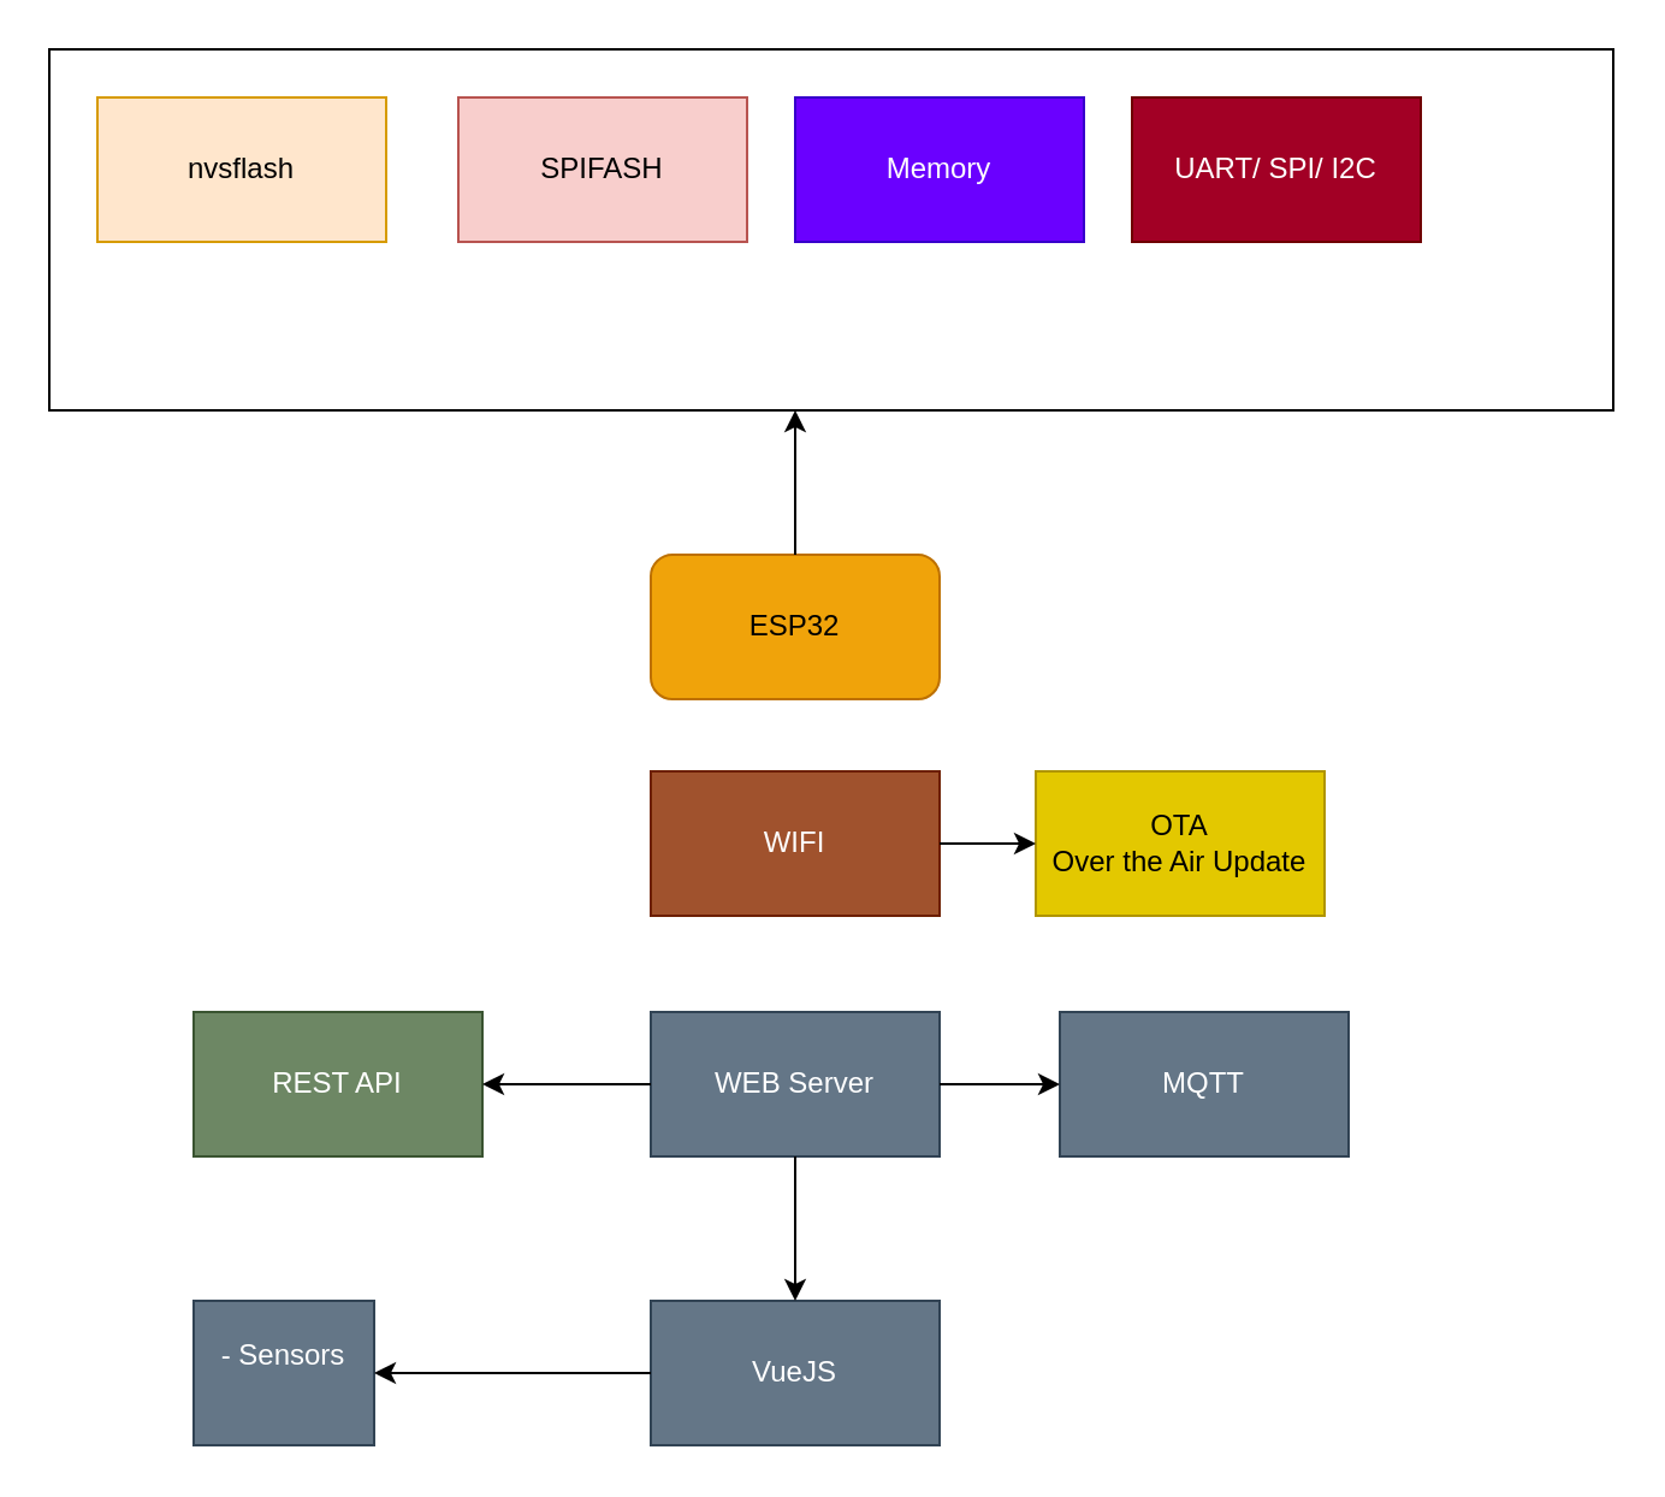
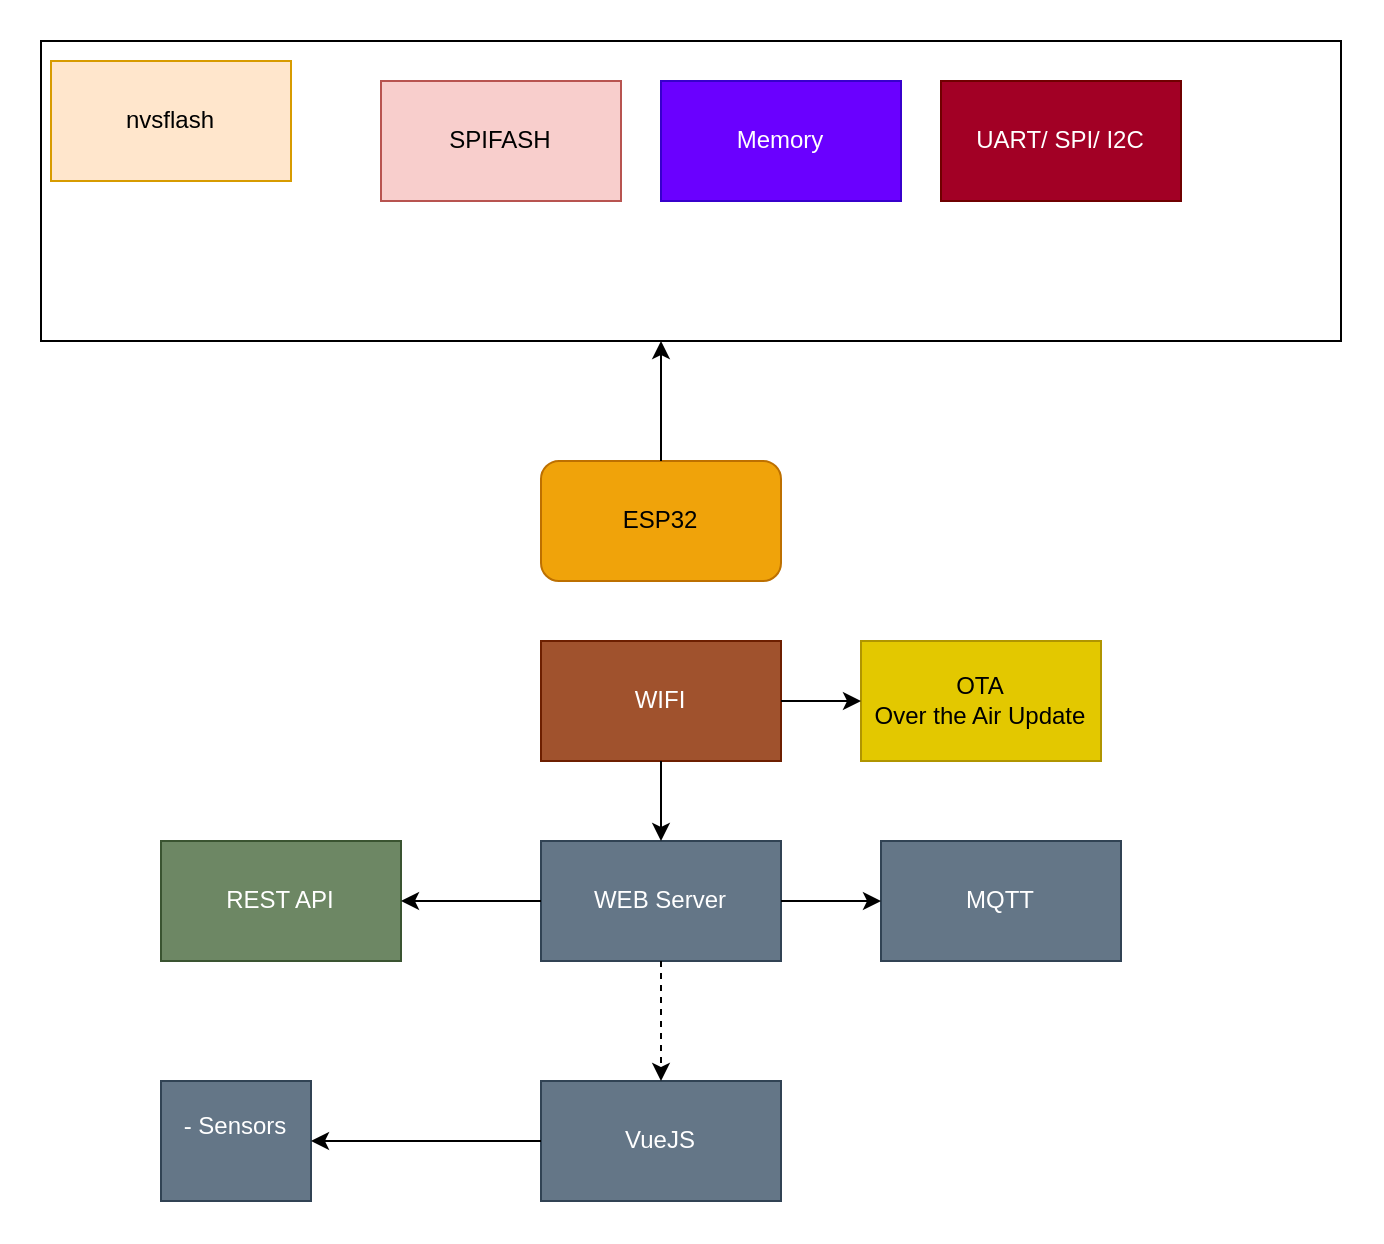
- <mxCell id="18" value="nvsflash" style="rounded=0;whiteSpace=wrap;html=1;fillColor=#ffe6cc;strokeColor=#d79b00;" vertex="1" parent="1"><mxGeometry x="40" y="40" width="120" height="60" as="geometry" /></mxCell>
+ <mxCell id="18" value="nvsflash" style="rounded=0;whiteSpace=wrap;html=1;fillColor=#ffe6cc;strokeColor=#d79b00;" vertex="1" parent="1"><mxGeometry x="25" y="30" width="120" height="60" as="geometry" /></mxCell>
+ <mxCell id="14" value="" style="endArrow=classic;html=1;rounded=0;exitX=0.5;exitY=1;exitDx=0;exitDy=0;exitPerimeter=0;entryX=0.5;entryY=0;entryDx=0;entryDy=0;" edge="1" parent="1" source="3" target="5"><mxGeometry width="50" height="50" relative="1" as="geometry"><mxPoint x="110" y="400" as="sourcePoint" /><mxPoint x="160" y="350" as="targetPoint" /></mxGeometry></mxCell>
- <mxCell id="11" value="" style="endArrow=classic;html=1;rounded=0;exitX=0.5;exitY=1;exitDx=0;exitDy=0;entryX=0.5;entryY=0;entryDx=0;entryDy=0;" edge="1" parent="1" source="5" target="6"><mxGeometry width="50" height="50" relative="1" as="geometry"><mxPoint x="260" y="550" as="sourcePoint" /><mxPoint x="310" y="500" as="targetPoint" /></mxGeometry></mxCell>
+ <mxCell id="11" value="" style="endArrow=classic;html=1;rounded=0;exitX=0.5;exitY=1;exitDx=0;exitDy=0;entryX=0.5;entryY=0;entryDx=0;entryDy=0;dashed=1;" edge="1" parent="1" source="5" target="6"><mxGeometry width="50" height="50" relative="1" as="geometry"><mxPoint x="260" y="550" as="sourcePoint" /><mxPoint x="310" y="500" as="targetPoint" /></mxGeometry></mxCell>
